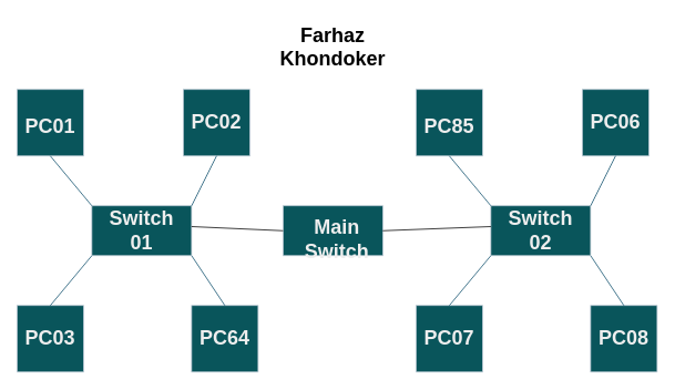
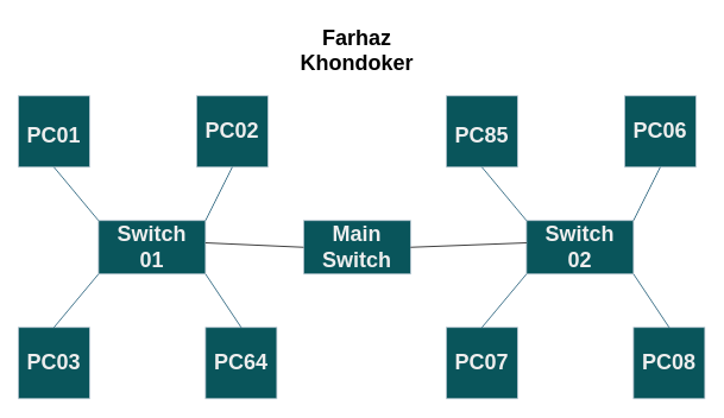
- <mxCell id="31" value="&lt;h1&gt;&lt;b&gt;Main Switch&lt;/b&gt;&lt;/h1&gt;" style="text;strokeColor=none;align=center;fillColor=none;html=1;verticalAlign=middle;whiteSpace=wrap;rounded=0;fontColor=#EEEEEE;" parent="1" vertex="1"><mxGeometry x="375" y="272" width="60" height="30" as="geometry" /></mxCell>
+ <mxCell id="31" value="&lt;h1&gt;&lt;b&gt;Main Switch&lt;/b&gt;&lt;/h1&gt;" style="text;strokeColor=none;align=center;fillColor=none;html=1;verticalAlign=middle;whiteSpace=wrap;rounded=0;fontColor=#EEEEEE;" parent="1" vertex="1"><mxGeometry x="370" y="262" width="60" height="30" as="geometry" /></mxCell>
